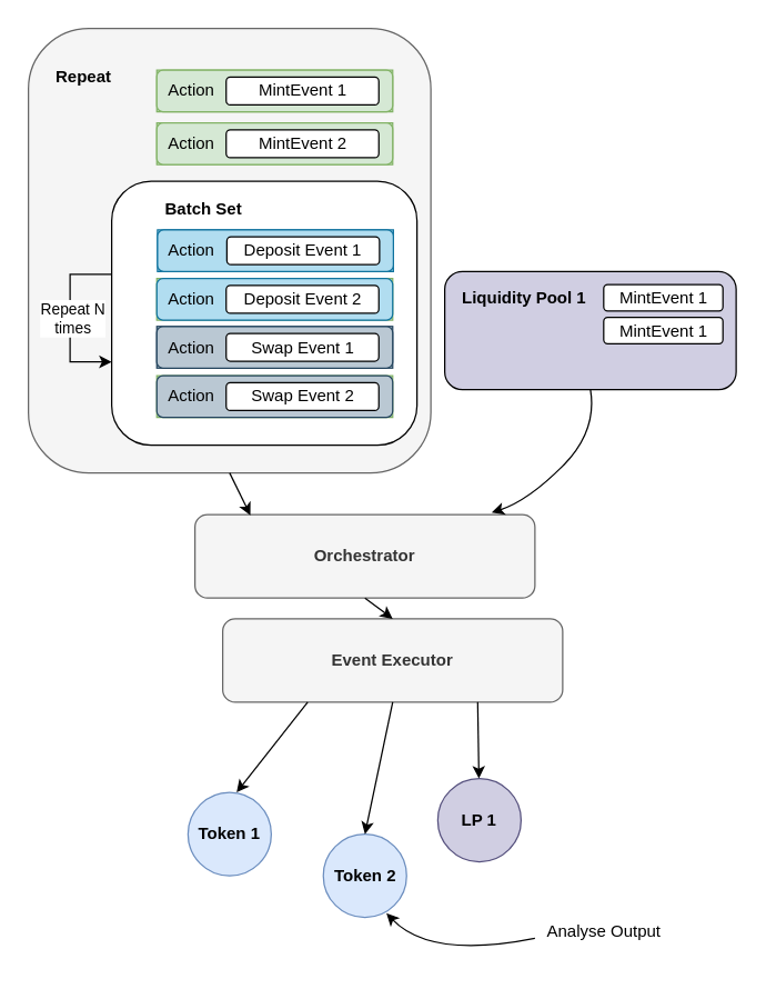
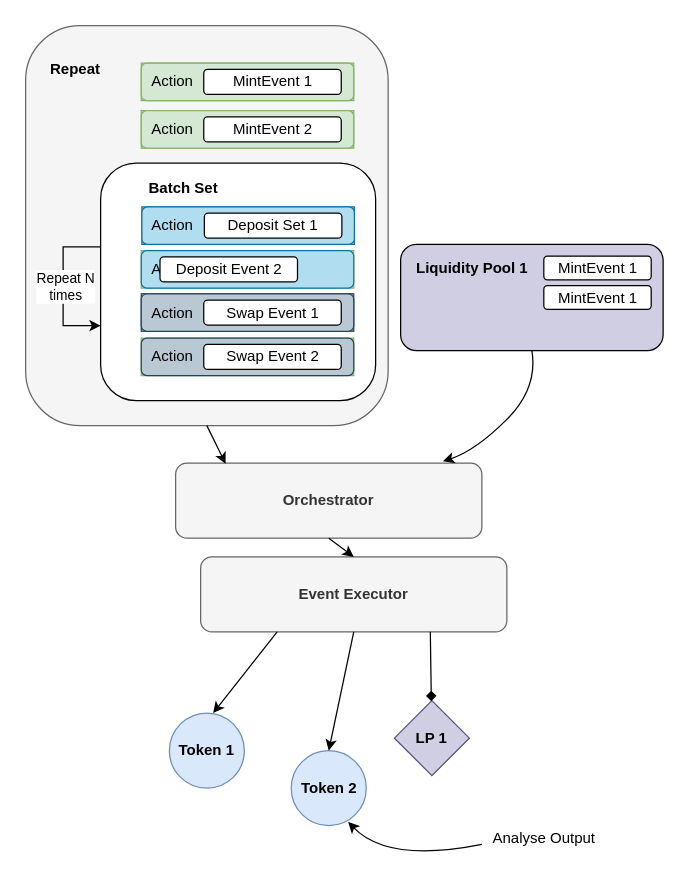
- <mxCell id="27" value="Deposit&amp;nbsp;Event 1" style="rounded=1;whiteSpace=wrap;html=1;" parent="25" vertex="1"><mxGeometry x="50" y="5" width="110" height="20" as="geometry" /></mxCell>
+ <mxCell id="27" value="Deposit&amp;nbsp;Set 1" style="rounded=1;whiteSpace=wrap;html=1;" parent="25" vertex="1"><mxGeometry x="50" y="5" width="110" height="20" as="geometry" /></mxCell>
- <mxCell id="33" value="Deposit&amp;nbsp;Event 2" style="rounded=1;whiteSpace=wrap;html=1;" parent="31" vertex="1"><mxGeometry x="50" y="5" width="110" height="20" as="geometry" /></mxCell>
+ <mxCell id="33" value="Deposit&amp;nbsp;Event 2" style="rounded=1;whiteSpace=wrap;html=1;" parent="31" vertex="1"><mxGeometry x="15" y="5" width="110" height="20" as="geometry" /></mxCell>
- <mxCell id="23" value="" style="endArrow=classic;html=1;rounded=0;exitX=0.75;exitY=1;exitDx=0;exitDy=0;" parent="1" source="16" target="20" edge="1"><mxGeometry width="50" height="50" relative="1" as="geometry"><mxPoint x="470" y="610" as="sourcePoint" /><mxPoint x="520" y="560" as="targetPoint" /></mxGeometry></mxCell>
+ <mxCell id="23" value="" style="endArrow=diamond;html=1;rounded=0;exitX=0.75;exitY=1;exitDx=0;exitDy=0;" parent="1" source="16" target="20" edge="1"><mxGeometry width="50" height="50" relative="1" as="geometry"><mxPoint x="470" y="610" as="sourcePoint" /><mxPoint x="520" y="560" as="targetPoint" /></mxGeometry></mxCell>
- <mxCell id="20" value="&lt;b&gt;LP 1&lt;/b&gt;" style="ellipse;whiteSpace=wrap;html=1;aspect=fixed;fillColor=#d0cee2;strokeColor=#56517e;" parent="1" vertex="1"><mxGeometry x="315" y="560" width="60" height="60" as="geometry" /></mxCell>
+ <mxCell id="20" value="&lt;b&gt;LP 1&lt;/b&gt;" style="rhombus;whiteSpace=wrap;html=1;aspect=fixed;fillColor=#d0cee2;strokeColor=#56517e;" parent="1" vertex="1"><mxGeometry x="315" y="560" width="60" height="60" as="geometry" /></mxCell>
